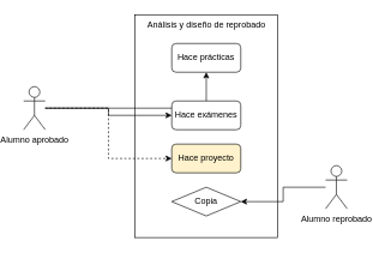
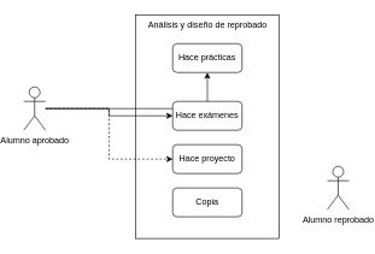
- <mxCell id="12" value="Hace proyecto" style="rounded=1;whiteSpace=wrap;html=1;fillColor=#fff2cc;" vertex="1" parent="1"><mxGeometry x="226" y="200" width="96" height="40" as="geometry" /></mxCell>
+ <mxCell id="12" value="Hace proyecto" style="rounded=1;whiteSpace=wrap;html=1;" vertex="1" parent="1"><mxGeometry x="226" y="200" width="96" height="40" as="geometry" /></mxCell>
- <mxCell id="7" style="edgeStyle=orthogonalEdgeStyle;rounded=0;orthogonalLoop=1;jettySize=auto;html=1;entryX=1;entryY=0.5;entryDx=0;entryDy=0;" edge="1" parent="1" source="8" target="13"><mxGeometry relative="1" as="geometry" /></mxCell>
- <mxCell id="13" value="Copia" style="rhombus;whiteSpace=wrap;html=1;" vertex="1" parent="1"><mxGeometry x="226" y="260" width="96" height="40" as="geometry" /></mxCell>
+ <mxCell id="13" value="Copia" style="rounded=1;whiteSpace=wrap;html=1;" vertex="1" parent="1"><mxGeometry x="226" y="260" width="96" height="40" as="geometry" /></mxCell>
